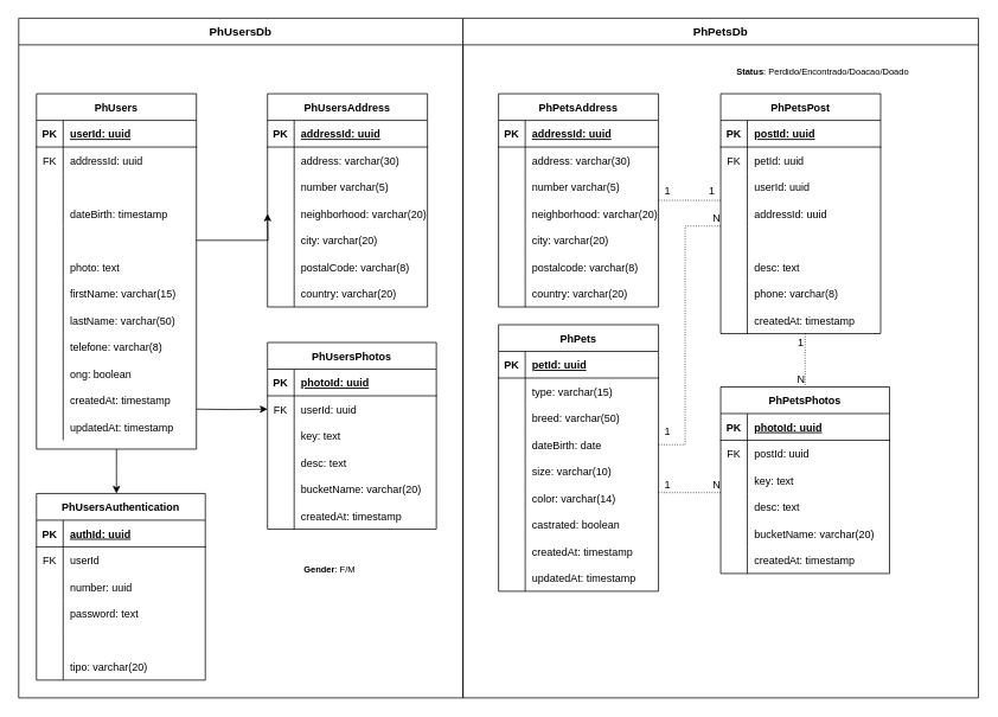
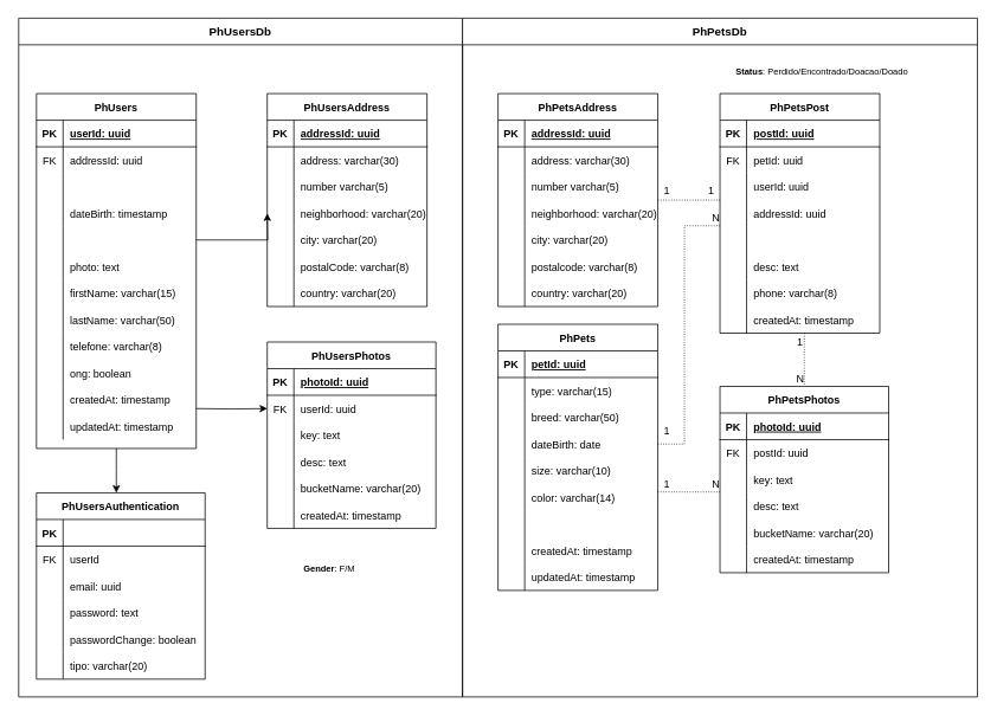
- <mxCell id="48" value="castrated: boolean" style="shape=partialRectangle;connectable=0;fillColor=none;top=0;left=0;bottom=0;right=0;align=left;spacingLeft=6;overflow=hidden;" parent="46" vertex="1"><mxGeometry x="30" width="150" height="30" as="geometry"><mxRectangle width="150" height="30" as="alternateBounds" /></mxGeometry></mxCell>
- <mxCell id="122" value="authId: uuid" style="shape=partialRectangle;connectable=0;fillColor=none;top=0;left=0;bottom=0;right=0;align=left;spacingLeft=6;fontStyle=5;overflow=hidden;" parent="120" vertex="1"><mxGeometry x="30" width="160" height="30" as="geometry"><mxRectangle width="160" height="30" as="alternateBounds" /></mxGeometry></mxCell>
- <mxCell id="128" value="number: uuid" style="shape=partialRectangle;connectable=0;fillColor=none;top=0;left=0;bottom=0;right=0;align=left;spacingLeft=6;overflow=hidden;" parent="126" vertex="1"><mxGeometry x="30" width="160" height="30" as="geometry"><mxRectangle width="160" height="30" as="alternateBounds" /></mxGeometry></mxCell>
+ <mxCell id="128" value="email: uuid" style="shape=partialRectangle;connectable=0;fillColor=none;top=0;left=0;bottom=0;right=0;align=left;spacingLeft=6;overflow=hidden;" parent="126" vertex="1"><mxGeometry x="30" width="160" height="30" as="geometry"><mxRectangle width="160" height="30" as="alternateBounds" /></mxGeometry></mxCell>
+ <mxCell id="134" value="passwordChange: boolean" style="shape=partialRectangle;connectable=0;fillColor=none;top=0;left=0;bottom=0;right=0;align=left;spacingLeft=6;overflow=hidden;" parent="132" vertex="1"><mxGeometry x="30" width="160" height="30" as="geometry"><mxRectangle width="160" height="30" as="alternateBounds" /></mxGeometry></mxCell>
